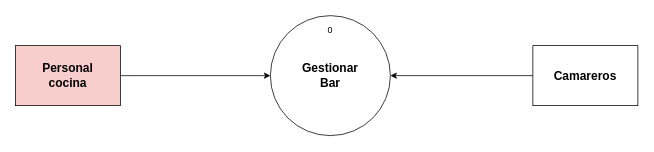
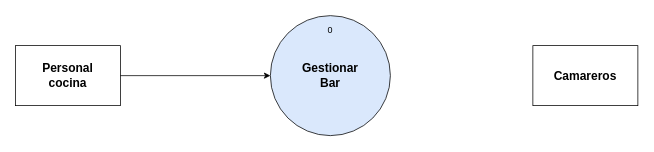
- <mxCell id="3" value="&lt;div&gt;&lt;b&gt;&lt;font style=&quot;font-size: 16px;&quot;&gt;Personal &lt;br&gt;&lt;/font&gt;&lt;/b&gt;&lt;/div&gt;&lt;div&gt;&lt;b&gt;&lt;font style=&quot;font-size: 16px;&quot;&gt;cocina&lt;/font&gt;&lt;/b&gt;&lt;/div&gt;" style="rounded=0;whiteSpace=wrap;html=1;fillColor=#f8cecc;" vertex="1" parent="1"><mxGeometry x="20" y="60" width="140" height="80" as="geometry" /></mxCell>
+ <mxCell id="3" value="&lt;div&gt;&lt;b&gt;&lt;font style=&quot;font-size: 16px;&quot;&gt;Personal &lt;br&gt;&lt;/font&gt;&lt;/b&gt;&lt;/div&gt;&lt;div&gt;&lt;b&gt;&lt;font style=&quot;font-size: 16px;&quot;&gt;cocina&lt;/font&gt;&lt;/b&gt;&lt;/div&gt;" style="rounded=0;whiteSpace=wrap;html=1;" vertex="1" parent="1"><mxGeometry x="20" y="60" width="140" height="80" as="geometry" /></mxCell>
- <mxCell id="2" value="&lt;div&gt;&lt;font style=&quot;font-size: 16px;&quot;&gt;&lt;b&gt;Gestionar&lt;/b&gt;&lt;/font&gt;&lt;/div&gt;&lt;div&gt;&lt;font style=&quot;font-size: 16px;&quot;&gt;&lt;b&gt;Bar&lt;/b&gt;&lt;/font&gt;&lt;/div&gt;" style="ellipse;whiteSpace=wrap;html=1;aspect=fixed;" vertex="1" parent="1"><mxGeometry x="360" y="20" width="160" height="160" as="geometry" /></mxCell>
+ <mxCell id="2" value="&lt;div&gt;&lt;font style=&quot;font-size: 16px;&quot;&gt;&lt;b&gt;Gestionar&lt;/b&gt;&lt;/font&gt;&lt;/div&gt;&lt;div&gt;&lt;font style=&quot;font-size: 16px;&quot;&gt;&lt;b&gt;Bar&lt;/b&gt;&lt;/font&gt;&lt;/div&gt;" style="ellipse;whiteSpace=wrap;html=1;aspect=fixed;fillColor=#dae8fc;" vertex="1" parent="1"><mxGeometry x="360" y="20" width="160" height="160" as="geometry" /></mxCell>
- <mxCell id="6" style="edgeStyle=orthogonalEdgeStyle;rounded=0;orthogonalLoop=1;jettySize=auto;html=1;exitX=0;exitY=0.5;exitDx=0;exitDy=0;entryX=1;entryY=0.5;entryDx=0;entryDy=0;" edge="1" parent="1" source="5" target="2"><mxGeometry relative="1" as="geometry"><mxPoint x="530" y="107" as="targetPoint" /></mxGeometry></mxCell>
